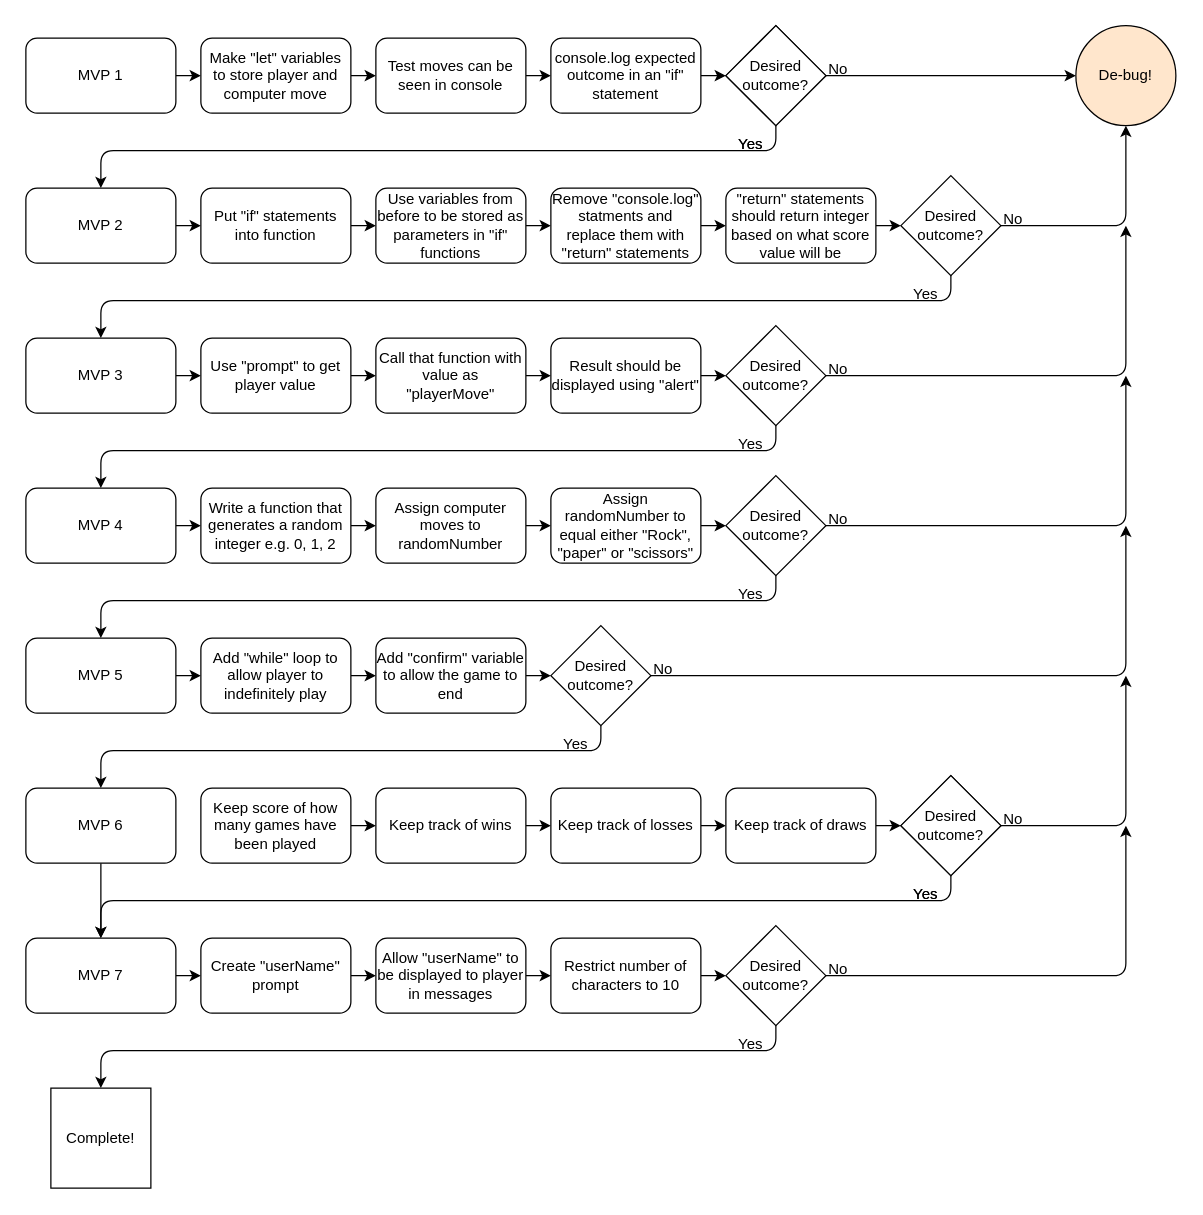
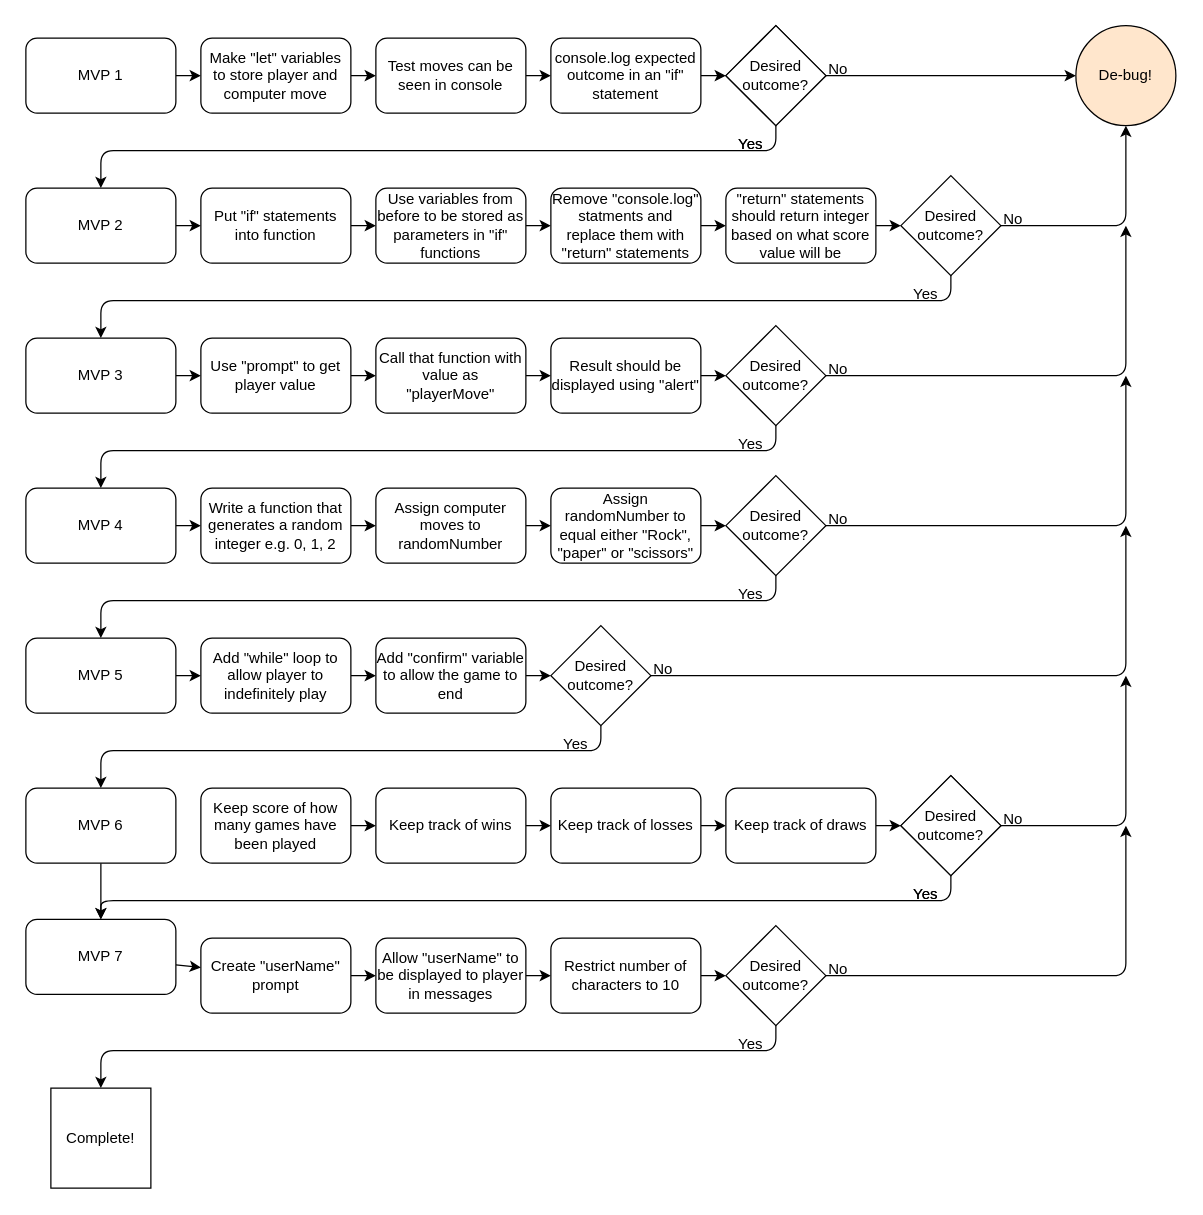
- <mxCell id="53" value="MVP 7" style="rounded=1;whiteSpace=wrap;html=1;" vertex="1" parent="1"><mxGeometry x="20" y="750" width="120" height="60" as="geometry" /></mxCell>
+ <mxCell id="53" value="MVP 7" style="rounded=1;whiteSpace=wrap;html=1;" vertex="1" parent="1"><mxGeometry x="20" y="735" width="120" height="60" as="geometry" /></mxCell>
